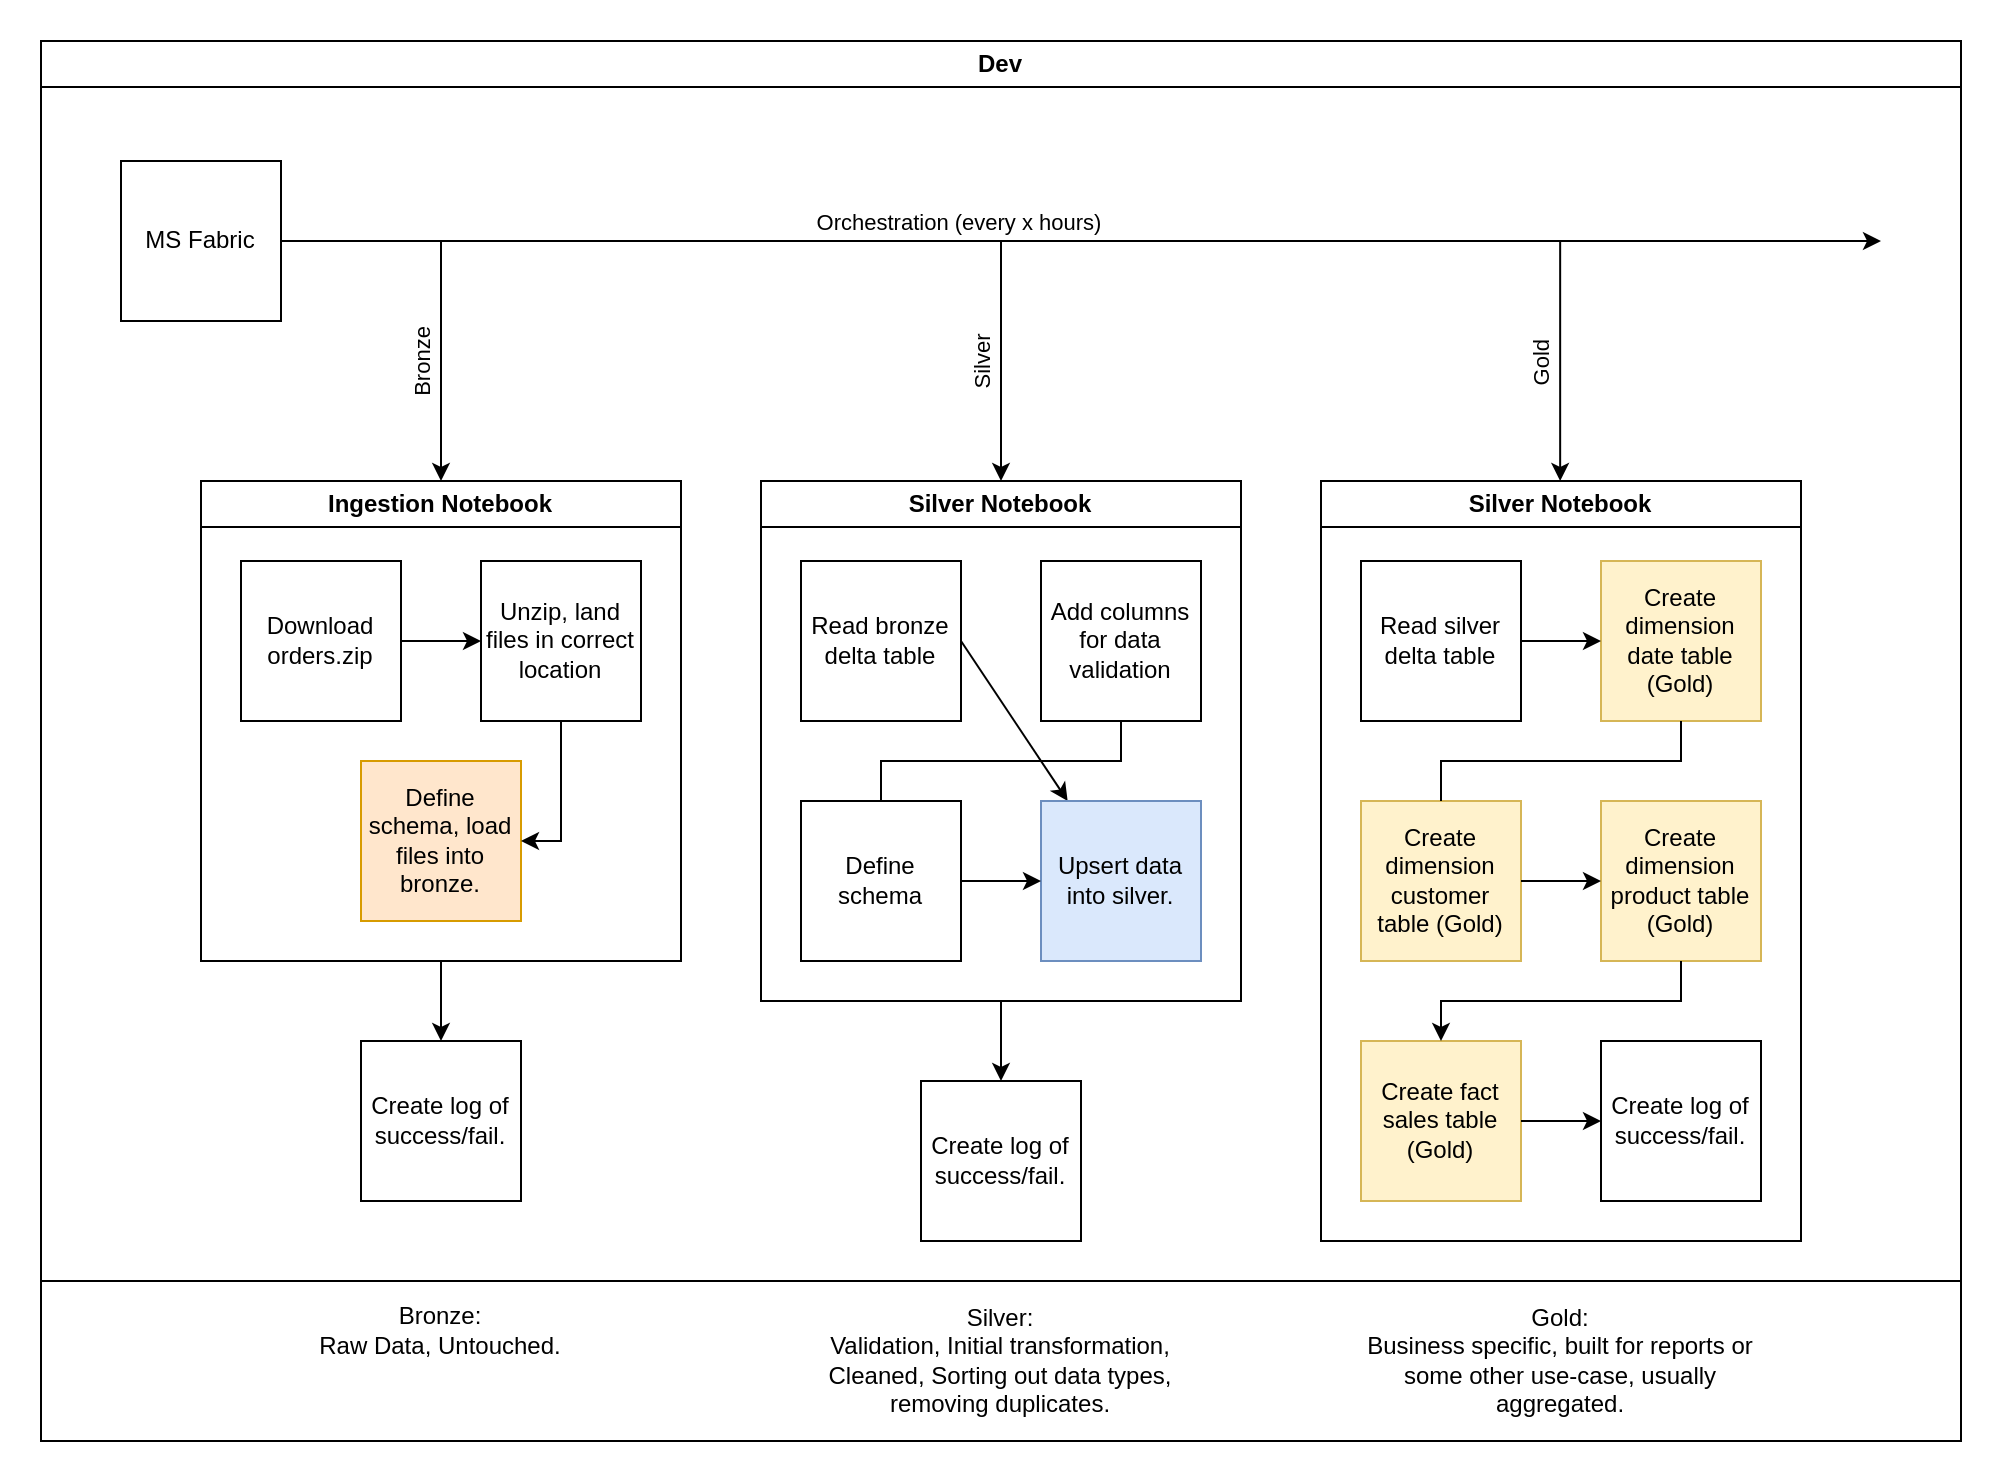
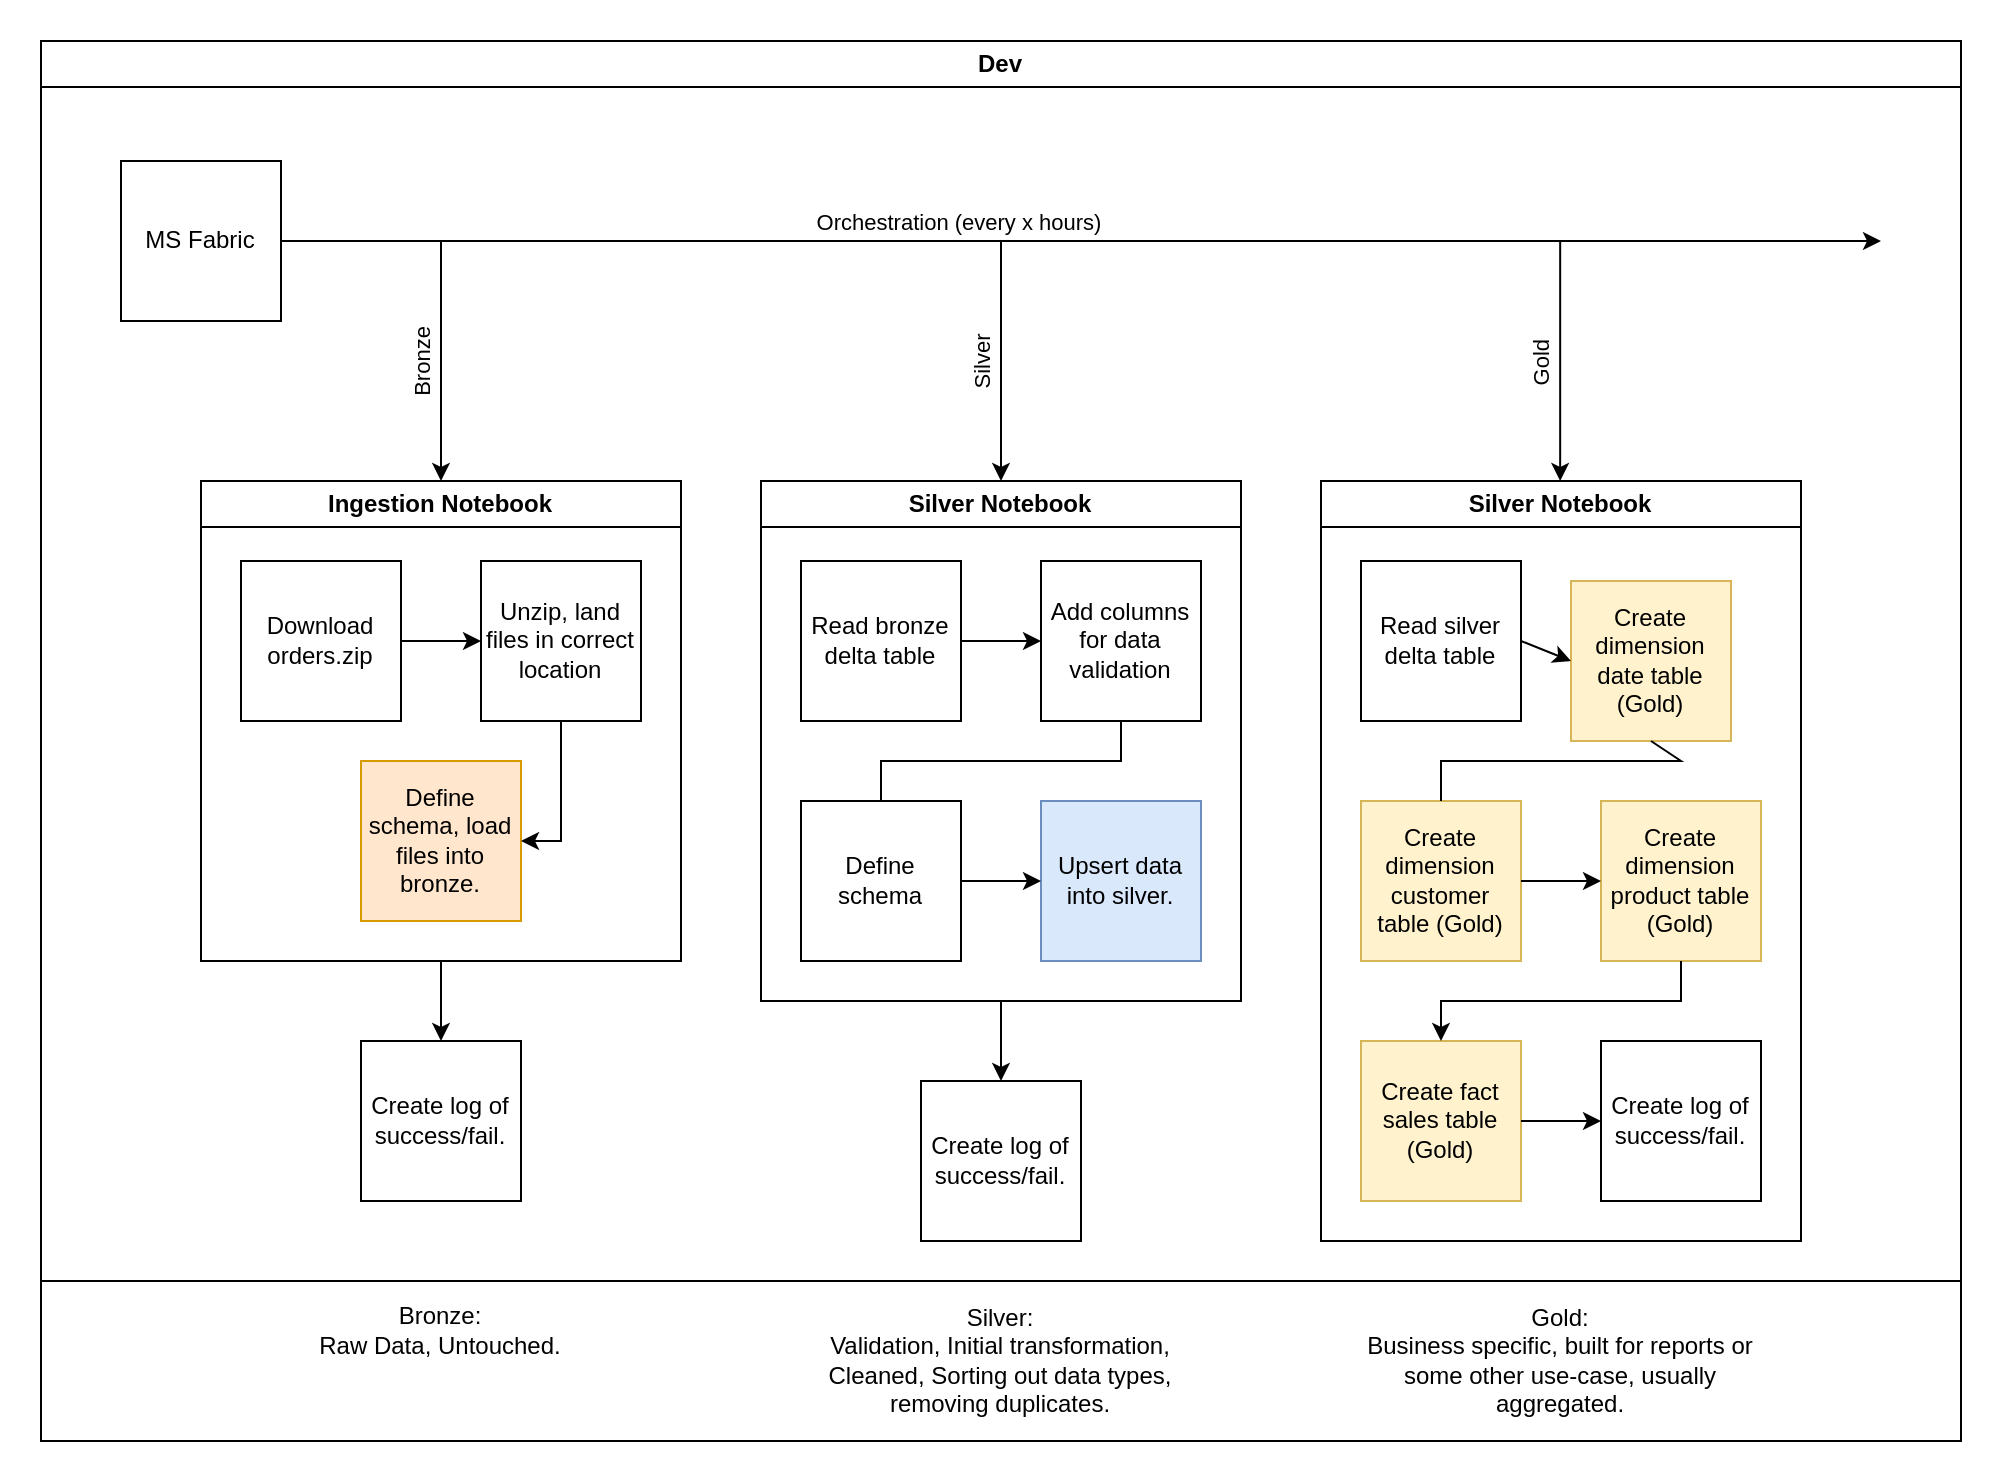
- <mxCell id="31" value="Create dimension date table (Gold)" style="rounded=0;whiteSpace=wrap;html=1;fillColor=#fff2cc;strokeColor=#d6b656;" vertex="1" parent="29"><mxGeometry x="140" y="40" width="80" height="80" as="geometry" /></mxCell>
+ <mxCell id="31" value="Create dimension date table (Gold)" style="rounded=0;whiteSpace=wrap;html=1;fillColor=#fff2cc;strokeColor=#d6b656;" vertex="1" parent="29"><mxGeometry x="125" y="50" width="80" height="80" as="geometry" /></mxCell>
- <mxCell id="20" value="" style="endArrow=classic;html=1;rounded=0;exitX=1;exitY=0.5;exitDx=0;exitDy=0;" edge="1" parent="17" source="18" target="22"><mxGeometry width="50" height="50" relative="1" as="geometry"><mxPoint x="170" y="200" as="sourcePoint" /><mxPoint x="220" y="150" as="targetPoint" /></mxGeometry></mxCell>
+ <mxCell id="20" value="" style="endArrow=classic;html=1;rounded=0;exitX=1;exitY=0.5;exitDx=0;exitDy=0;entryX=0;entryY=0.5;entryDx=0;entryDy=0;" edge="1" parent="17" source="18" target="19"><mxGeometry width="50" height="50" relative="1" as="geometry"><mxPoint x="170" y="200" as="sourcePoint" /><mxPoint x="220" y="150" as="targetPoint" /></mxGeometry></mxCell>
